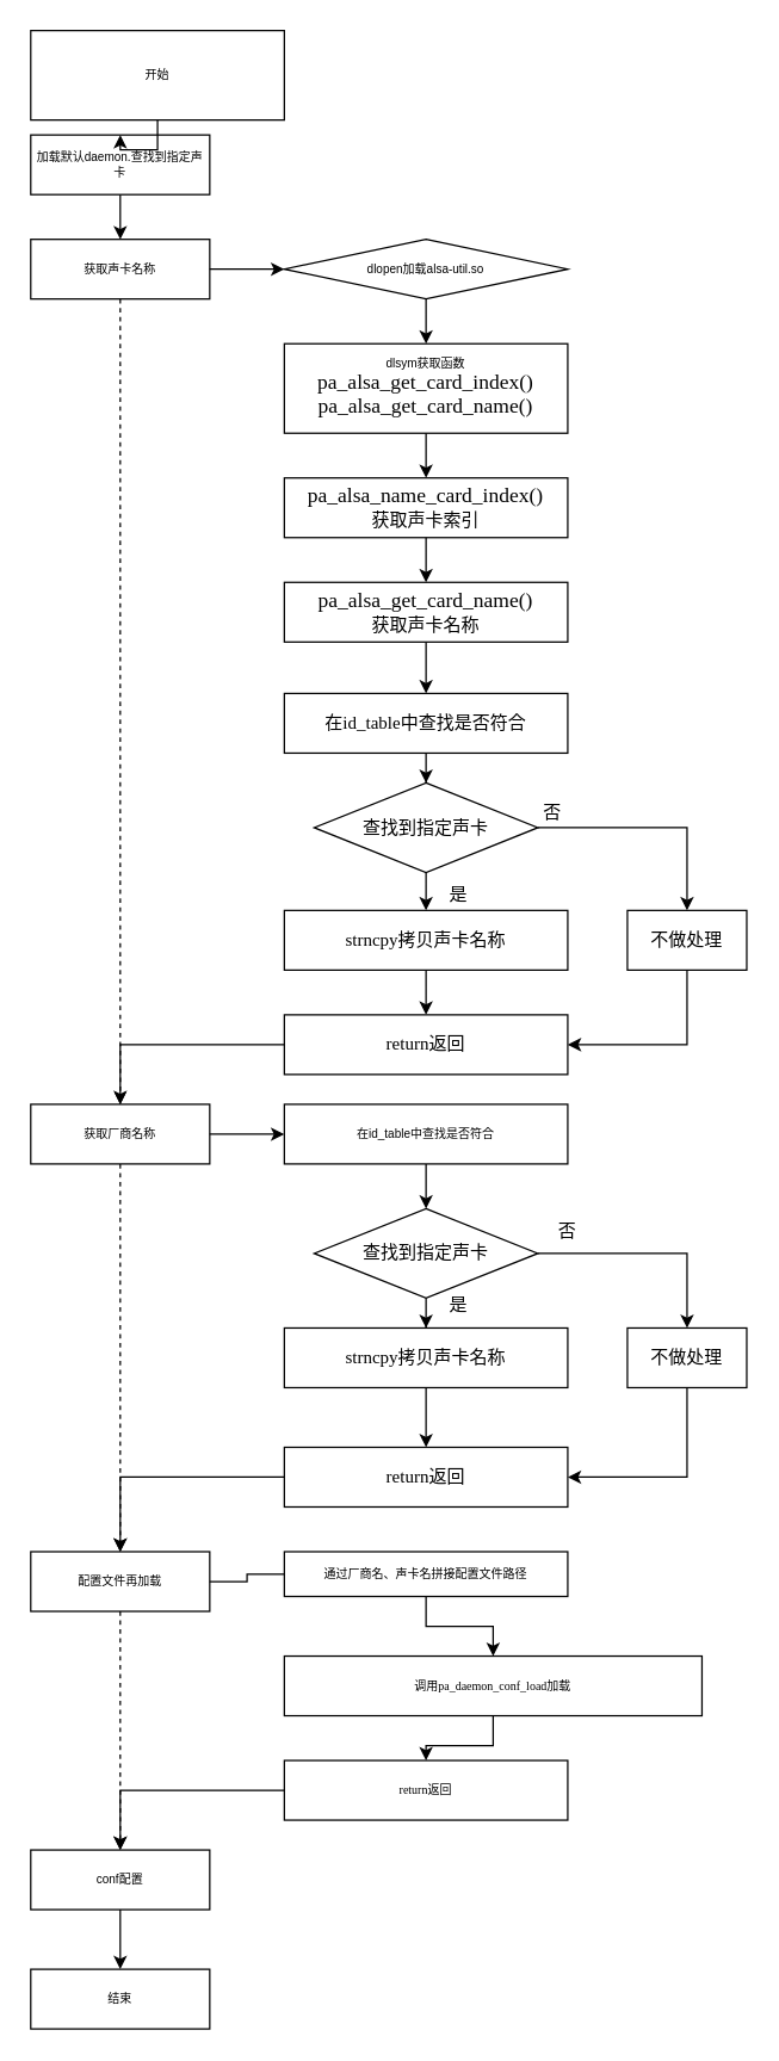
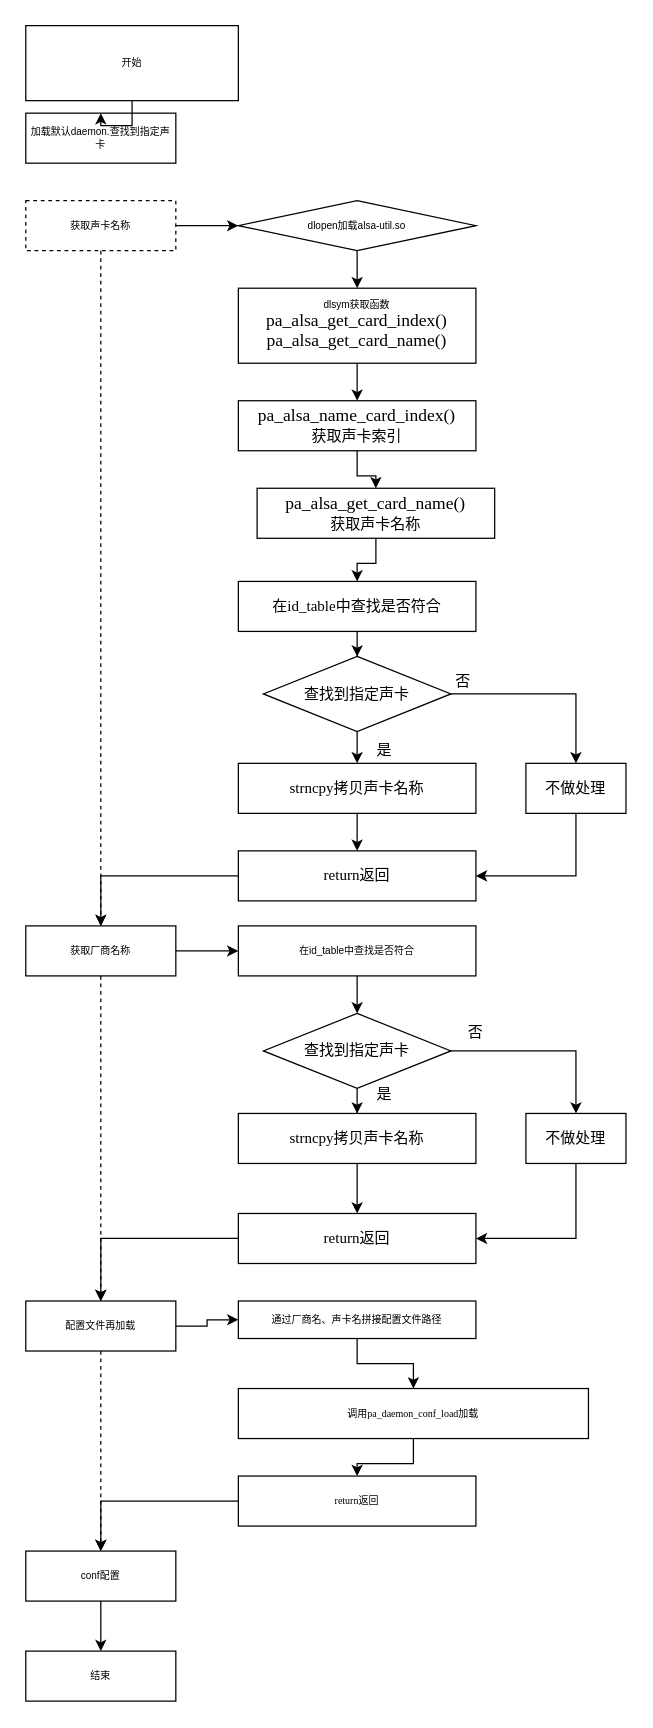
- <mxCell id="4" value="" style="edgeStyle=orthogonalEdgeStyle;rounded=0;orthogonalLoop=1;jettySize=auto;html=1;fontSize=12;" edge="1" parent="1" source="5" target="29"><mxGeometry relative="1" as="geometry" /></mxCell>
- <mxCell id="29" value="获取声卡名称" style="rounded=0;whiteSpace=wrap;html=1;fontSize=8;fillColor=none;" vertex="1" parent="1"><mxGeometry x="20" y="160" width="120" height="40" as="geometry" /></mxCell>
+ <mxCell id="29" value="获取声卡名称" style="rounded=0;whiteSpace=wrap;html=1;fontSize=8;fillColor=none;dashed=1;" vertex="1" parent="1"><mxGeometry x="20" y="160" width="120" height="40" as="geometry" /></mxCell>
- <mxCell id="16" value="&lt;span style=&quot;font-family: Calibri; font-size: 14px; text-align: justify; text-indent: 32px;&quot;&gt;pa_alsa_get_card_name()&lt;/span&gt;&lt;span style=&quot;font-family: Calibri; text-align: justify; text-indent: 24pt; background-color: initial;&quot;&gt;&lt;font style=&quot;font-size: 12px;&quot;&gt;&lt;br&gt;获取声卡名称&lt;/font&gt;&lt;br&gt;&lt;/span&gt;" style="rounded=0;whiteSpace=wrap;html=1;fontSize=8;fillColor=none;" vertex="1" parent="1"><mxGeometry x="190" y="390" width="190" height="40" as="geometry" /></mxCell>
+ <mxCell id="16" value="&lt;span style=&quot;font-family: Calibri; font-size: 14px; text-align: justify; text-indent: 32px;&quot;&gt;pa_alsa_get_card_name()&lt;/span&gt;&lt;span style=&quot;font-family: Calibri; text-align: justify; text-indent: 24pt; background-color: initial;&quot;&gt;&lt;font style=&quot;font-size: 12px;&quot;&gt;&lt;br&gt;获取声卡名称&lt;/font&gt;&lt;br&gt;&lt;/span&gt;" style="rounded=0;whiteSpace=wrap;html=1;fontSize=8;fillColor=none;" vertex="1" parent="1"><mxGeometry x="205" y="390" width="190" height="40" as="geometry" /></mxCell>
- <mxCell id="46" value="" style="edgeStyle=orthogonalEdgeStyle;rounded=0;orthogonalLoop=1;jettySize=auto;html=1;fontSize=12;endArrow=none;" edge="1" parent="1" source="47" target="50"><mxGeometry relative="1" as="geometry" /></mxCell>
+ <mxCell id="46" value="" style="edgeStyle=orthogonalEdgeStyle;rounded=0;orthogonalLoop=1;jettySize=auto;html=1;fontSize=12;" edge="1" parent="1" source="47" target="50"><mxGeometry relative="1" as="geometry" /></mxCell>
